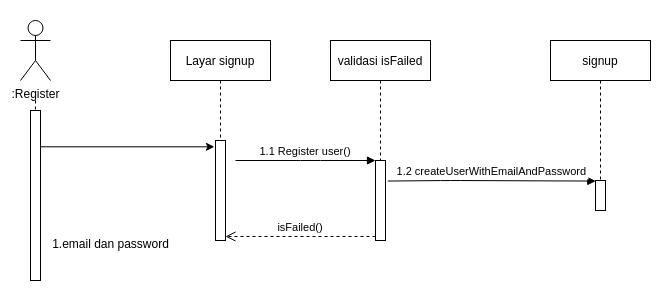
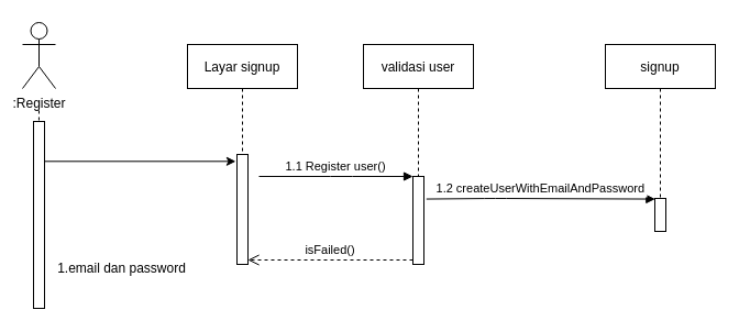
- <mxCell id="4" value="validasi isFailed" style="shape=umlLifeline;perimeter=lifelinePerimeter;container=1;collapsible=0;recursiveResize=0;rounded=0;shadow=0;strokeWidth=1;" parent="1" vertex="1"><mxGeometry x="330" y="40" width="100" height="200" as="geometry" /></mxCell>
+ <mxCell id="4" value="validasi user" style="shape=umlLifeline;perimeter=lifelinePerimeter;container=1;collapsible=0;recursiveResize=0;rounded=0;shadow=0;strokeWidth=1;" parent="1" vertex="1"><mxGeometry x="330" y="40" width="100" height="200" as="geometry" /></mxCell>
